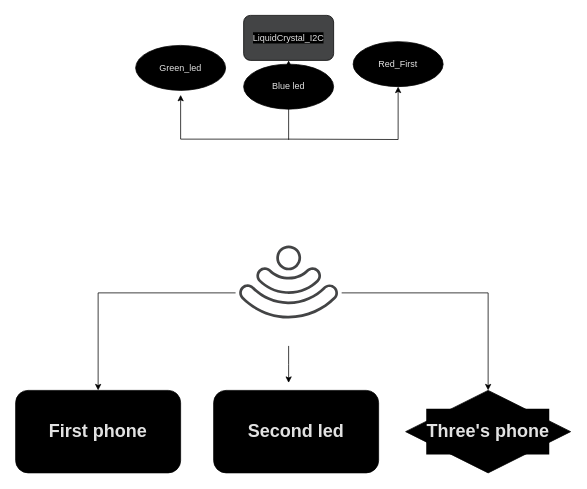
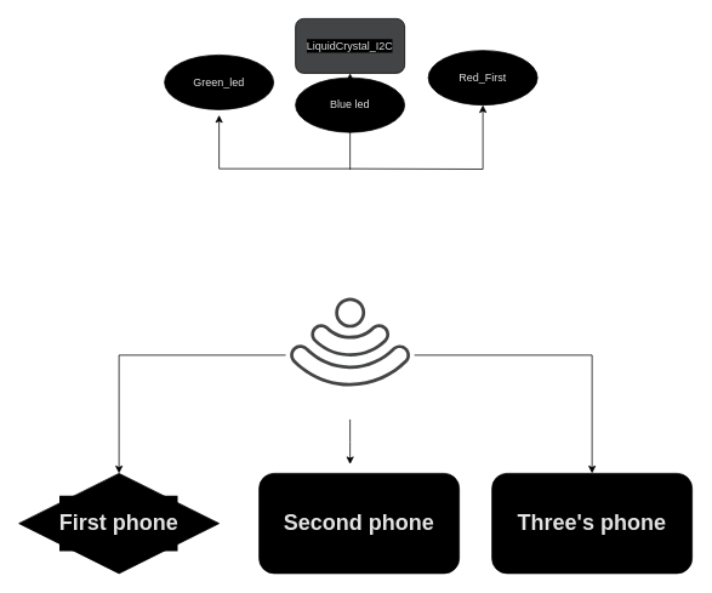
- <mxCell id="15" value="&lt;h1&gt;First phone&lt;/h1&gt;" style="rounded=1;whiteSpace=wrap;html=1;labelBackgroundColor=#000000;fontColor=#F0F0F0F0;fillColor=#000000;" vertex="1" parent="1"><mxGeometry x="20" y="520" width="220" height="110" as="geometry" /></mxCell>
+ <mxCell id="15" value="&lt;h1&gt;First phone&lt;/h1&gt;" style="rhombus;whiteSpace=wrap;html=1;labelBackgroundColor=#000000;fontColor=#F0F0F0F0;fillColor=#000000;" vertex="1" parent="1"><mxGeometry x="20" y="520" width="220" height="110" as="geometry" /></mxCell>
- <mxCell id="14" value="&lt;h1&gt;Second led&lt;/h1&gt;" style="rounded=1;whiteSpace=wrap;html=1;labelBackgroundColor=#000000;fontColor=#F0F0F0F0;fillColor=#000000;" vertex="1" parent="1"><mxGeometry x="284" y="520" width="220" height="110" as="geometry" /></mxCell>
+ <mxCell id="14" value="&lt;h1&gt;Second phone&lt;/h1&gt;" style="rounded=1;whiteSpace=wrap;html=1;labelBackgroundColor=#000000;fontColor=#F0F0F0F0;fillColor=#000000;" vertex="1" parent="1"><mxGeometry x="284" y="520" width="220" height="110" as="geometry" /></mxCell>
- <mxCell id="13" value="&lt;h1&gt;Three's phone&lt;/h1&gt;" style="rhombus;whiteSpace=wrap;html=1;labelBackgroundColor=#000000;fontColor=#F0F0F0F0;fillColor=#000000;" vertex="1" parent="1"><mxGeometry x="540" y="520" width="220" height="110" as="geometry" /></mxCell>
+ <mxCell id="13" value="&lt;h1&gt;Three's phone&lt;/h1&gt;" style="rounded=1;whiteSpace=wrap;html=1;labelBackgroundColor=#000000;fontColor=#F0F0F0F0;fillColor=#000000;" vertex="1" parent="1"><mxGeometry x="540" y="520" width="220" height="110" as="geometry" /></mxCell>
